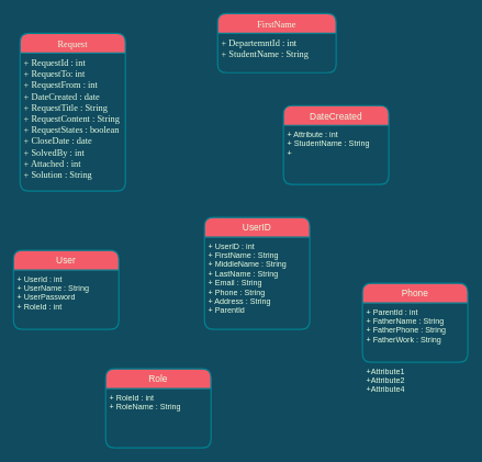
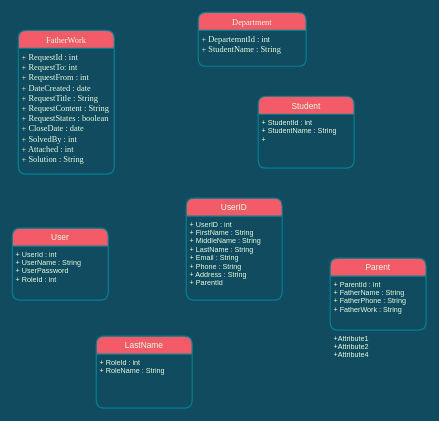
- <mxCell id="5" value="FirstName" style="swimlane;childLayout=stackLayout;horizontal=1;startSize=30;horizontalStack=0;rounded=1;fontSize=14;fontStyle=0;strokeWidth=2;resizeParent=0;resizeLast=1;shadow=0;dashed=0;align=center;fillColor=#F45B69;strokeColor=#028090;fontColor=#E4FDE1;fontFamily=Times New Roman;" vertex="1" parent="1"><mxGeometry x="330" y="20" width="180" height="90" as="geometry" /></mxCell>
+ <mxCell id="5" value="Department" style="swimlane;childLayout=stackLayout;horizontal=1;startSize=30;horizontalStack=0;rounded=1;fontSize=14;fontStyle=0;strokeWidth=2;resizeParent=0;resizeLast=1;shadow=0;dashed=0;align=center;fillColor=#F45B69;strokeColor=#028090;fontColor=#E4FDE1;fontFamily=Times New Roman;" vertex="1" parent="1"><mxGeometry x="330" y="20" width="180" height="90" as="geometry" /></mxCell>
- <mxCell id="2" value="Request" style="swimlane;childLayout=stackLayout;horizontal=1;startSize=30;horizontalStack=0;rounded=1;fontSize=14;fontStyle=0;strokeWidth=2;resizeParent=0;resizeLast=1;shadow=0;dashed=0;align=center;fillColor=#F45B69;strokeColor=#028090;fontColor=#E4FDE1;fontFamily=Times New Roman;" vertex="1" parent="1"><mxGeometry x="30" y="50" width="160" height="240" as="geometry" /></mxCell>
+ <mxCell id="2" value="FatherWork" style="swimlane;childLayout=stackLayout;horizontal=1;startSize=30;horizontalStack=0;rounded=1;fontSize=14;fontStyle=0;strokeWidth=2;resizeParent=0;resizeLast=1;shadow=0;dashed=0;align=center;fillColor=#F45B69;strokeColor=#028090;fontColor=#E4FDE1;fontFamily=Times New Roman;" vertex="1" parent="1"><mxGeometry x="30" y="50" width="160" height="240" as="geometry" /></mxCell>
- <mxCell id="7" value="DateCreated" style="swimlane;childLayout=stackLayout;horizontal=1;startSize=30;horizontalStack=0;rounded=1;fontSize=14;fontStyle=0;strokeWidth=2;resizeParent=0;resizeLast=1;shadow=0;dashed=0;align=center;sketch=0;fillColor=#F45B69;fontColor=#E4FDE1;labelBackgroundColor=none;strokeColor=#028090;" vertex="1" parent="1"><mxGeometry x="430" y="160" width="160" height="120" as="geometry" /></mxCell>
+ <mxCell id="7" value="Student" style="swimlane;childLayout=stackLayout;horizontal=1;startSize=30;horizontalStack=0;rounded=1;fontSize=14;fontStyle=0;strokeWidth=2;resizeParent=0;resizeLast=1;shadow=0;dashed=0;align=center;sketch=0;fillColor=#F45B69;fontColor=#E4FDE1;labelBackgroundColor=none;strokeColor=#028090;" vertex="1" parent="1"><mxGeometry x="430" y="160" width="160" height="120" as="geometry" /></mxCell>
- <mxCell id="8" value="+ Attribute : int&#10;+ StudentName : String&#10;+ " style="align=left;strokeColor=none;fillColor=none;spacingLeft=4;fontSize=12;verticalAlign=top;resizable=0;rotatable=0;part=1;fontColor=#E4FDE1;" vertex="1" parent="7"><mxGeometry y="30" width="160" height="90" as="geometry" /></mxCell>
+ <mxCell id="8" value="+ StudentId : int&#10;+ StudentName : String&#10;+ " style="align=left;strokeColor=none;fillColor=none;spacingLeft=4;fontSize=12;verticalAlign=top;resizable=0;rotatable=0;part=1;fontColor=#E4FDE1;" vertex="1" parent="7"><mxGeometry y="30" width="160" height="90" as="geometry" /></mxCell>
- <mxCell id="16" value="Phone" style="swimlane;childLayout=stackLayout;horizontal=1;startSize=30;horizontalStack=0;rounded=1;fontSize=14;fontStyle=0;strokeWidth=2;resizeParent=0;resizeLast=1;shadow=0;dashed=0;align=center;sketch=0;fillColor=#F45B69;strokeColor=#028090;fontColor=#E4FDE1;" vertex="1" parent="1"><mxGeometry x="550" y="430" width="160" height="120" as="geometry" /></mxCell>
+ <mxCell id="16" value="Parent" style="swimlane;childLayout=stackLayout;horizontal=1;startSize=30;horizontalStack=0;rounded=1;fontSize=14;fontStyle=0;strokeWidth=2;resizeParent=0;resizeLast=1;shadow=0;dashed=0;align=center;sketch=0;fillColor=#F45B69;strokeColor=#028090;fontColor=#E4FDE1;" vertex="1" parent="1"><mxGeometry x="550" y="430" width="160" height="120" as="geometry" /></mxCell>
- <mxCell id="12" value="Role" style="swimlane;childLayout=stackLayout;horizontal=1;startSize=30;horizontalStack=0;rounded=1;fontSize=14;fontStyle=0;strokeWidth=2;resizeParent=0;resizeLast=1;shadow=0;dashed=0;align=center;sketch=0;fillColor=#F45B69;strokeColor=#028090;fontColor=#E4FDE1;" vertex="1" parent="1"><mxGeometry x="160" y="560" width="160" height="120" as="geometry" /></mxCell>
+ <mxCell id="12" value="LastName" style="swimlane;childLayout=stackLayout;horizontal=1;startSize=30;horizontalStack=0;rounded=1;fontSize=14;fontStyle=0;strokeWidth=2;resizeParent=0;resizeLast=1;shadow=0;dashed=0;align=center;sketch=0;fillColor=#F45B69;strokeColor=#028090;fontColor=#E4FDE1;" vertex="1" parent="1"><mxGeometry x="160" y="560" width="160" height="120" as="geometry" /></mxCell>
